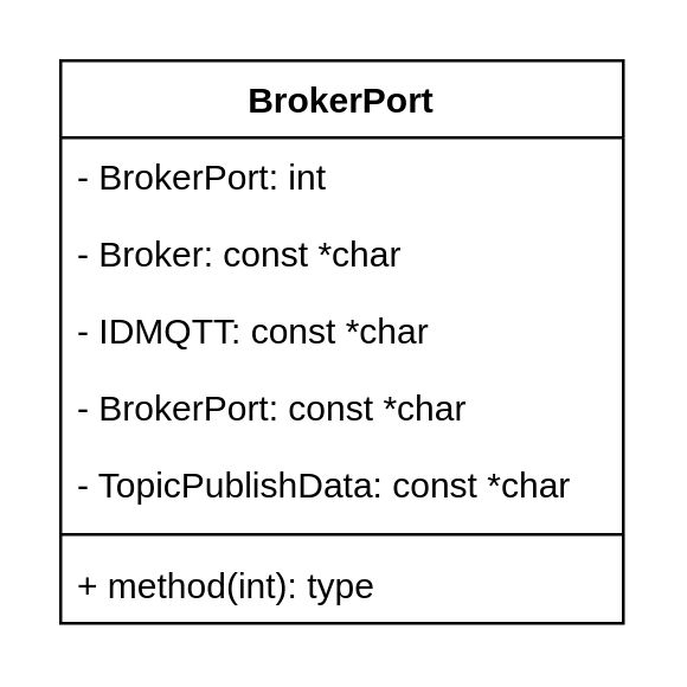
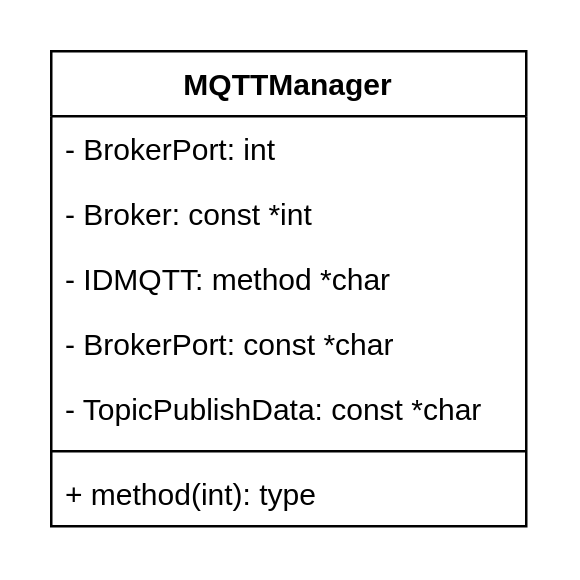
- <mxCell id="2" value="BrokerPort" style="swimlane;fontStyle=1;align=center;verticalAlign=top;childLayout=stackLayout;horizontal=1;startSize=26;horizontalStack=0;resizeParent=1;resizeParentMax=0;resizeLast=0;collapsible=1;marginBottom=0;" parent="1" vertex="1"><mxGeometry x="20" y="20" width="190" height="190" as="geometry" /></mxCell>
+ <mxCell id="2" value="MQTTManager" style="swimlane;fontStyle=1;align=center;verticalAlign=top;childLayout=stackLayout;horizontal=1;startSize=26;horizontalStack=0;resizeParent=1;resizeParentMax=0;resizeLast=0;collapsible=1;marginBottom=0;" parent="1" vertex="1"><mxGeometry x="20" y="20" width="190" height="190" as="geometry" /></mxCell>
- <mxCell id="4" value="- Broker: const *char" style="text;strokeColor=none;fillColor=none;align=left;verticalAlign=top;spacingLeft=4;spacingRight=4;overflow=hidden;rotatable=0;points=[[0,0.5],[1,0.5]];portConstraint=eastwest;" parent="2" vertex="1"><mxGeometry y="52" width="190" height="26" as="geometry" /></mxCell>
+ <mxCell id="4" value="- Broker: const *int" style="text;strokeColor=none;fillColor=none;align=left;verticalAlign=top;spacingLeft=4;spacingRight=4;overflow=hidden;rotatable=0;points=[[0,0.5],[1,0.5]];portConstraint=eastwest;" parent="2" vertex="1"><mxGeometry y="52" width="190" height="26" as="geometry" /></mxCell>
- <mxCell id="5" value="- IDMQTT: const *char" style="text;strokeColor=none;fillColor=none;align=left;verticalAlign=top;spacingLeft=4;spacingRight=4;overflow=hidden;rotatable=0;points=[[0,0.5],[1,0.5]];portConstraint=eastwest;" parent="2" vertex="1"><mxGeometry y="78" width="190" height="26" as="geometry" /></mxCell>
+ <mxCell id="5" value="- IDMQTT: method *char" style="text;strokeColor=none;fillColor=none;align=left;verticalAlign=top;spacingLeft=4;spacingRight=4;overflow=hidden;rotatable=0;points=[[0,0.5],[1,0.5]];portConstraint=eastwest;" parent="2" vertex="1"><mxGeometry y="78" width="190" height="26" as="geometry" /></mxCell>
